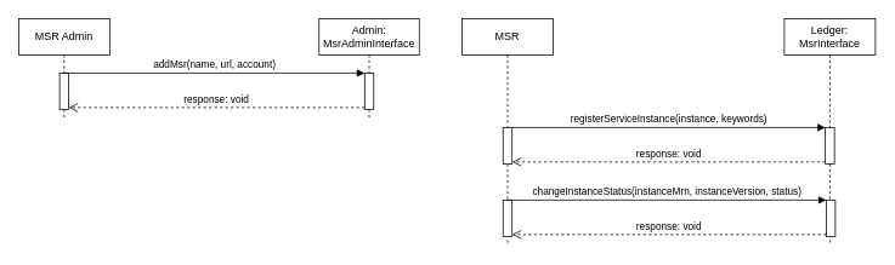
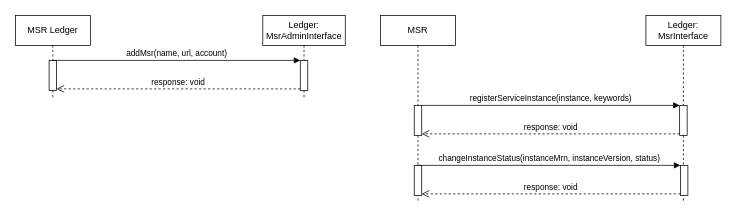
- <mxCell id="14" value="MSR Admin" style="shape=umlLifeline;perimeter=lifelinePerimeter;whiteSpace=wrap;html=1;container=1;collapsible=0;recursiveResize=0;outlineConnect=0;" parent="1" vertex="1"><mxGeometry x="20" y="20" width="100" height="110" as="geometry" /></mxCell>
+ <mxCell id="14" value="MSR Ledger" style="shape=umlLifeline;perimeter=lifelinePerimeter;whiteSpace=wrap;html=1;container=1;collapsible=0;recursiveResize=0;outlineConnect=0;" parent="1" vertex="1"><mxGeometry x="20" y="20" width="100" height="110" as="geometry" /></mxCell>
- <mxCell id="12" value="Admin: MsrAdminInterface" style="shape=umlLifeline;perimeter=lifelinePerimeter;whiteSpace=wrap;html=1;container=1;collapsible=0;recursiveResize=0;outlineConnect=0;" parent="1" vertex="1"><mxGeometry x="350" y="20" width="110" height="110" as="geometry" /></mxCell>
+ <mxCell id="12" value="Ledger: MsrAdminInterface" style="shape=umlLifeline;perimeter=lifelinePerimeter;whiteSpace=wrap;html=1;container=1;collapsible=0;recursiveResize=0;outlineConnect=0;" parent="1" vertex="1"><mxGeometry x="350" y="20" width="110" height="110" as="geometry" /></mxCell>
